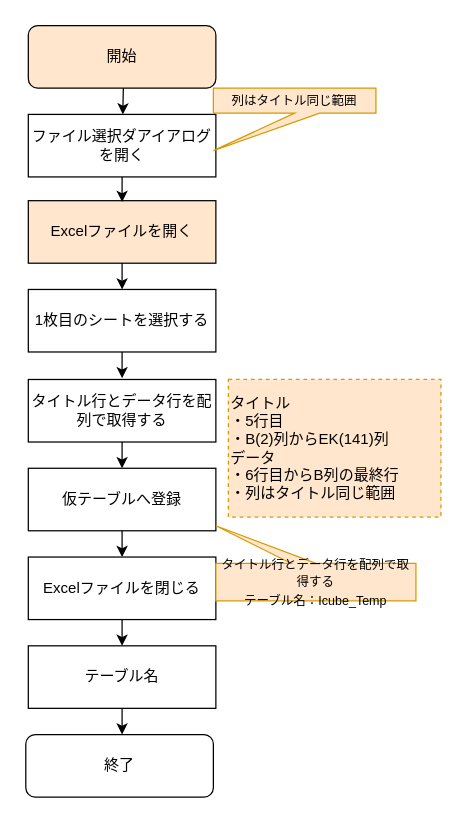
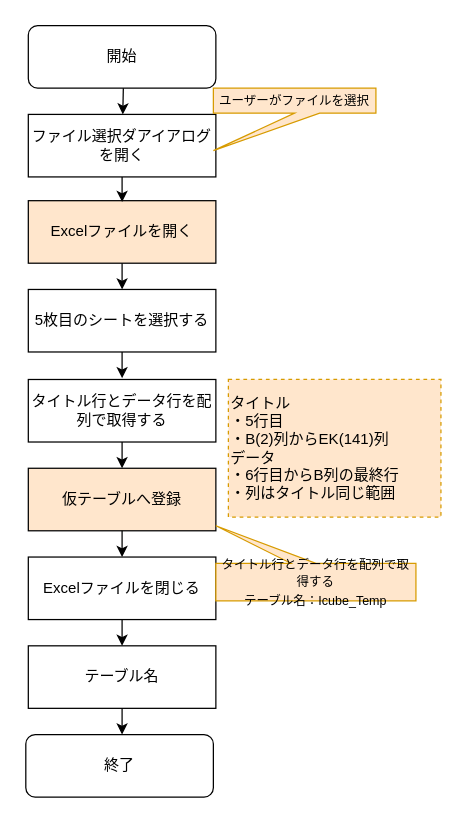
- <mxCell id="2" value="開始" style="rounded=1;whiteSpace=wrap;html=1;fillColor=#ffe6cc;" vertex="1" parent="1"><mxGeometry x="22" y="20" width="150" height="50" as="geometry" /></mxCell>
+ <mxCell id="2" value="開始" style="rounded=1;whiteSpace=wrap;html=1;" vertex="1" parent="1"><mxGeometry x="22" y="20" width="150" height="50" as="geometry" /></mxCell>
- <mxCell id="19" value="&lt;font style=&quot;font-size: 10px;&quot;&gt;列はタイトル同じ範囲&lt;/font&gt;" style="shape=callout;whiteSpace=wrap;html=1;perimeter=calloutPerimeter;position2=0;fillColor=#ffe6cc;strokeColor=#d79b00;" vertex="1" parent="1"><mxGeometry x="170" y="70" width="130" height="50" as="geometry" /></mxCell>
+ <mxCell id="19" value="&lt;font style=&quot;font-size: 10px;&quot;&gt;ユーザーがファイルを選択&lt;/font&gt;" style="shape=callout;whiteSpace=wrap;html=1;perimeter=calloutPerimeter;position2=0;fillColor=#ffe6cc;strokeColor=#d79b00;" vertex="1" parent="1"><mxGeometry x="170" y="70" width="130" height="50" as="geometry" /></mxCell>
- <mxCell id="5" value="1枚目のシートを選択する" style="rounded=0;whiteSpace=wrap;html=1;" vertex="1" parent="1"><mxGeometry x="22" y="231" width="150" height="50" as="geometry" /></mxCell>
+ <mxCell id="5" value="5枚目のシートを選択する" style="rounded=0;whiteSpace=wrap;html=1;" vertex="1" parent="1"><mxGeometry x="22" y="231" width="150" height="50" as="geometry" /></mxCell>
- <mxCell id="9" value="仮テーブルへ登録" style="rounded=0;whiteSpace=wrap;html=1;" vertex="1" parent="1"><mxGeometry x="22" y="374" width="150" height="50" as="geometry" /></mxCell>
+ <mxCell id="9" value="仮テーブルへ登録" style="rounded=0;whiteSpace=wrap;html=1;fillColor=#ffe6cc;" vertex="1" parent="1"><mxGeometry x="22" y="374" width="150" height="50" as="geometry" /></mxCell>
